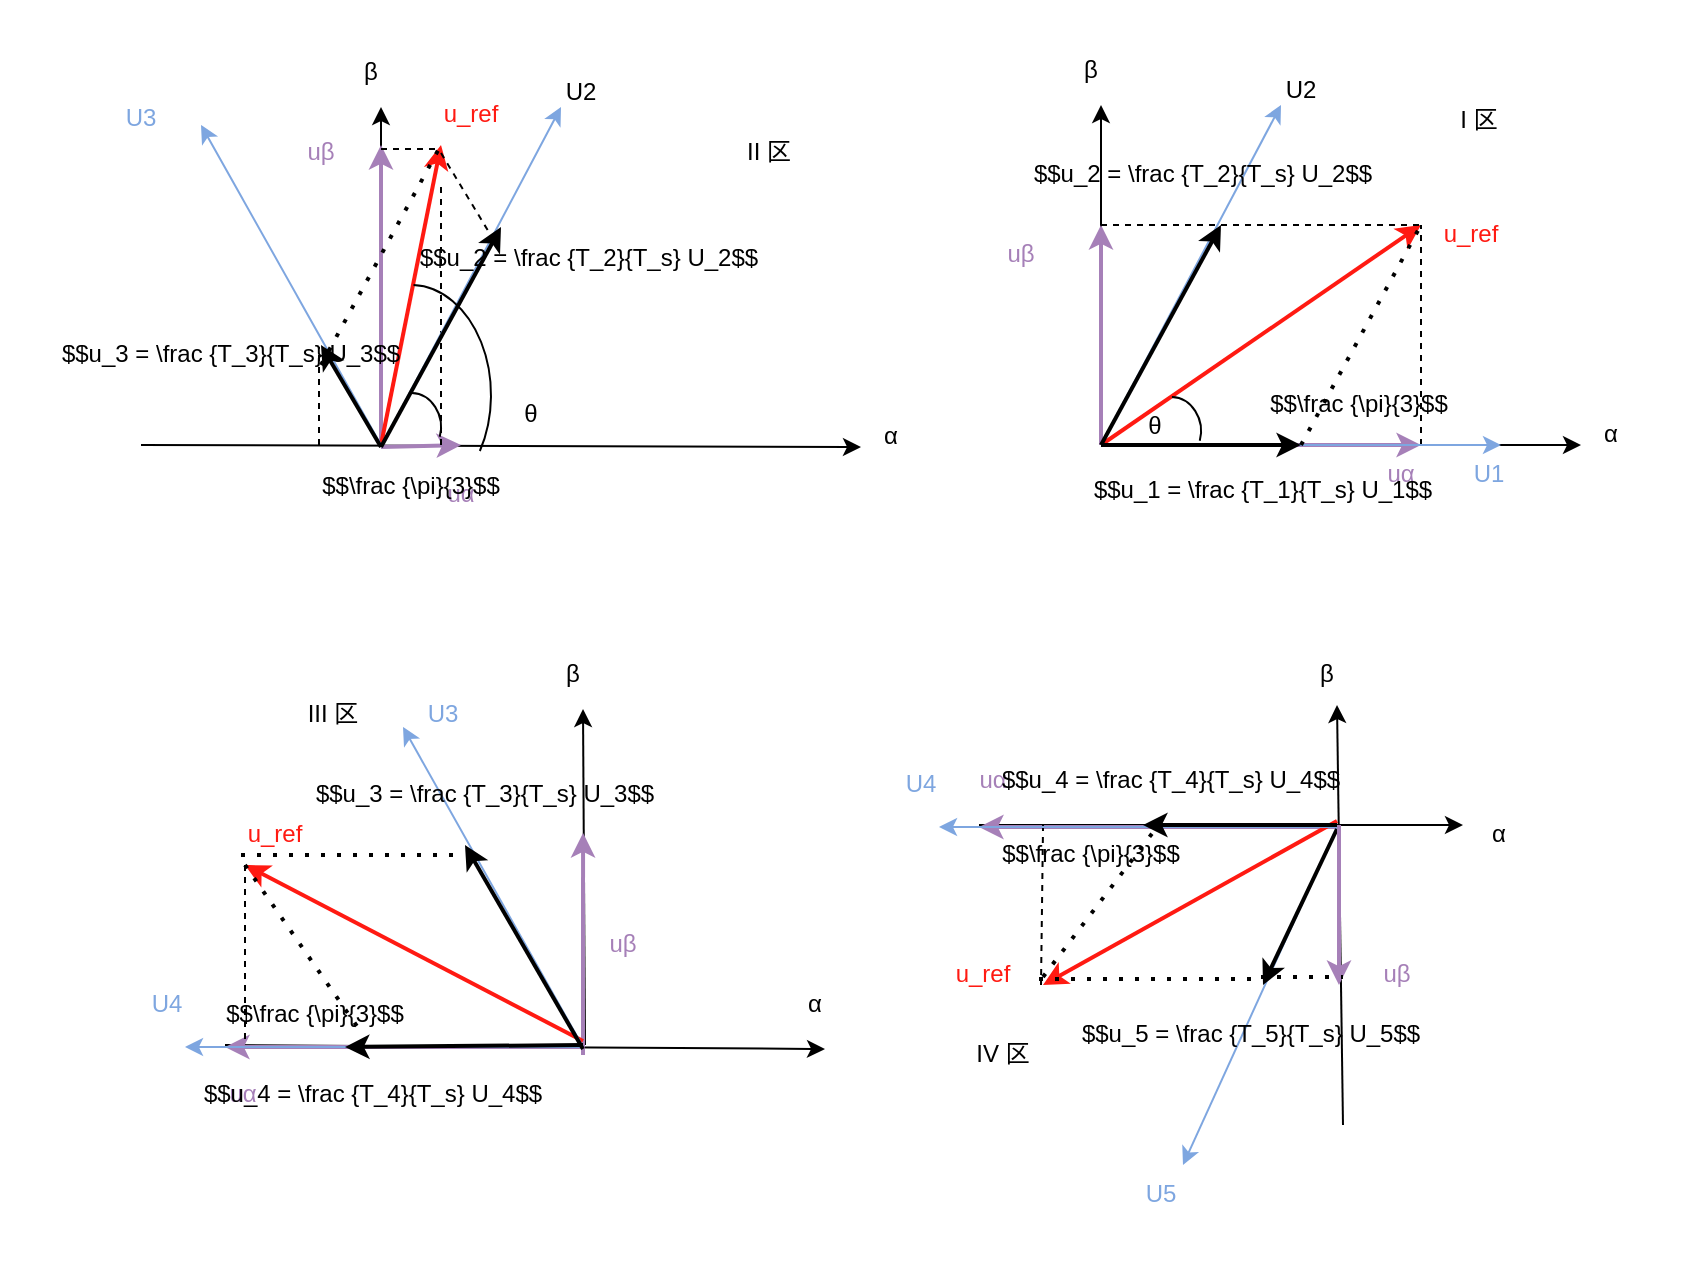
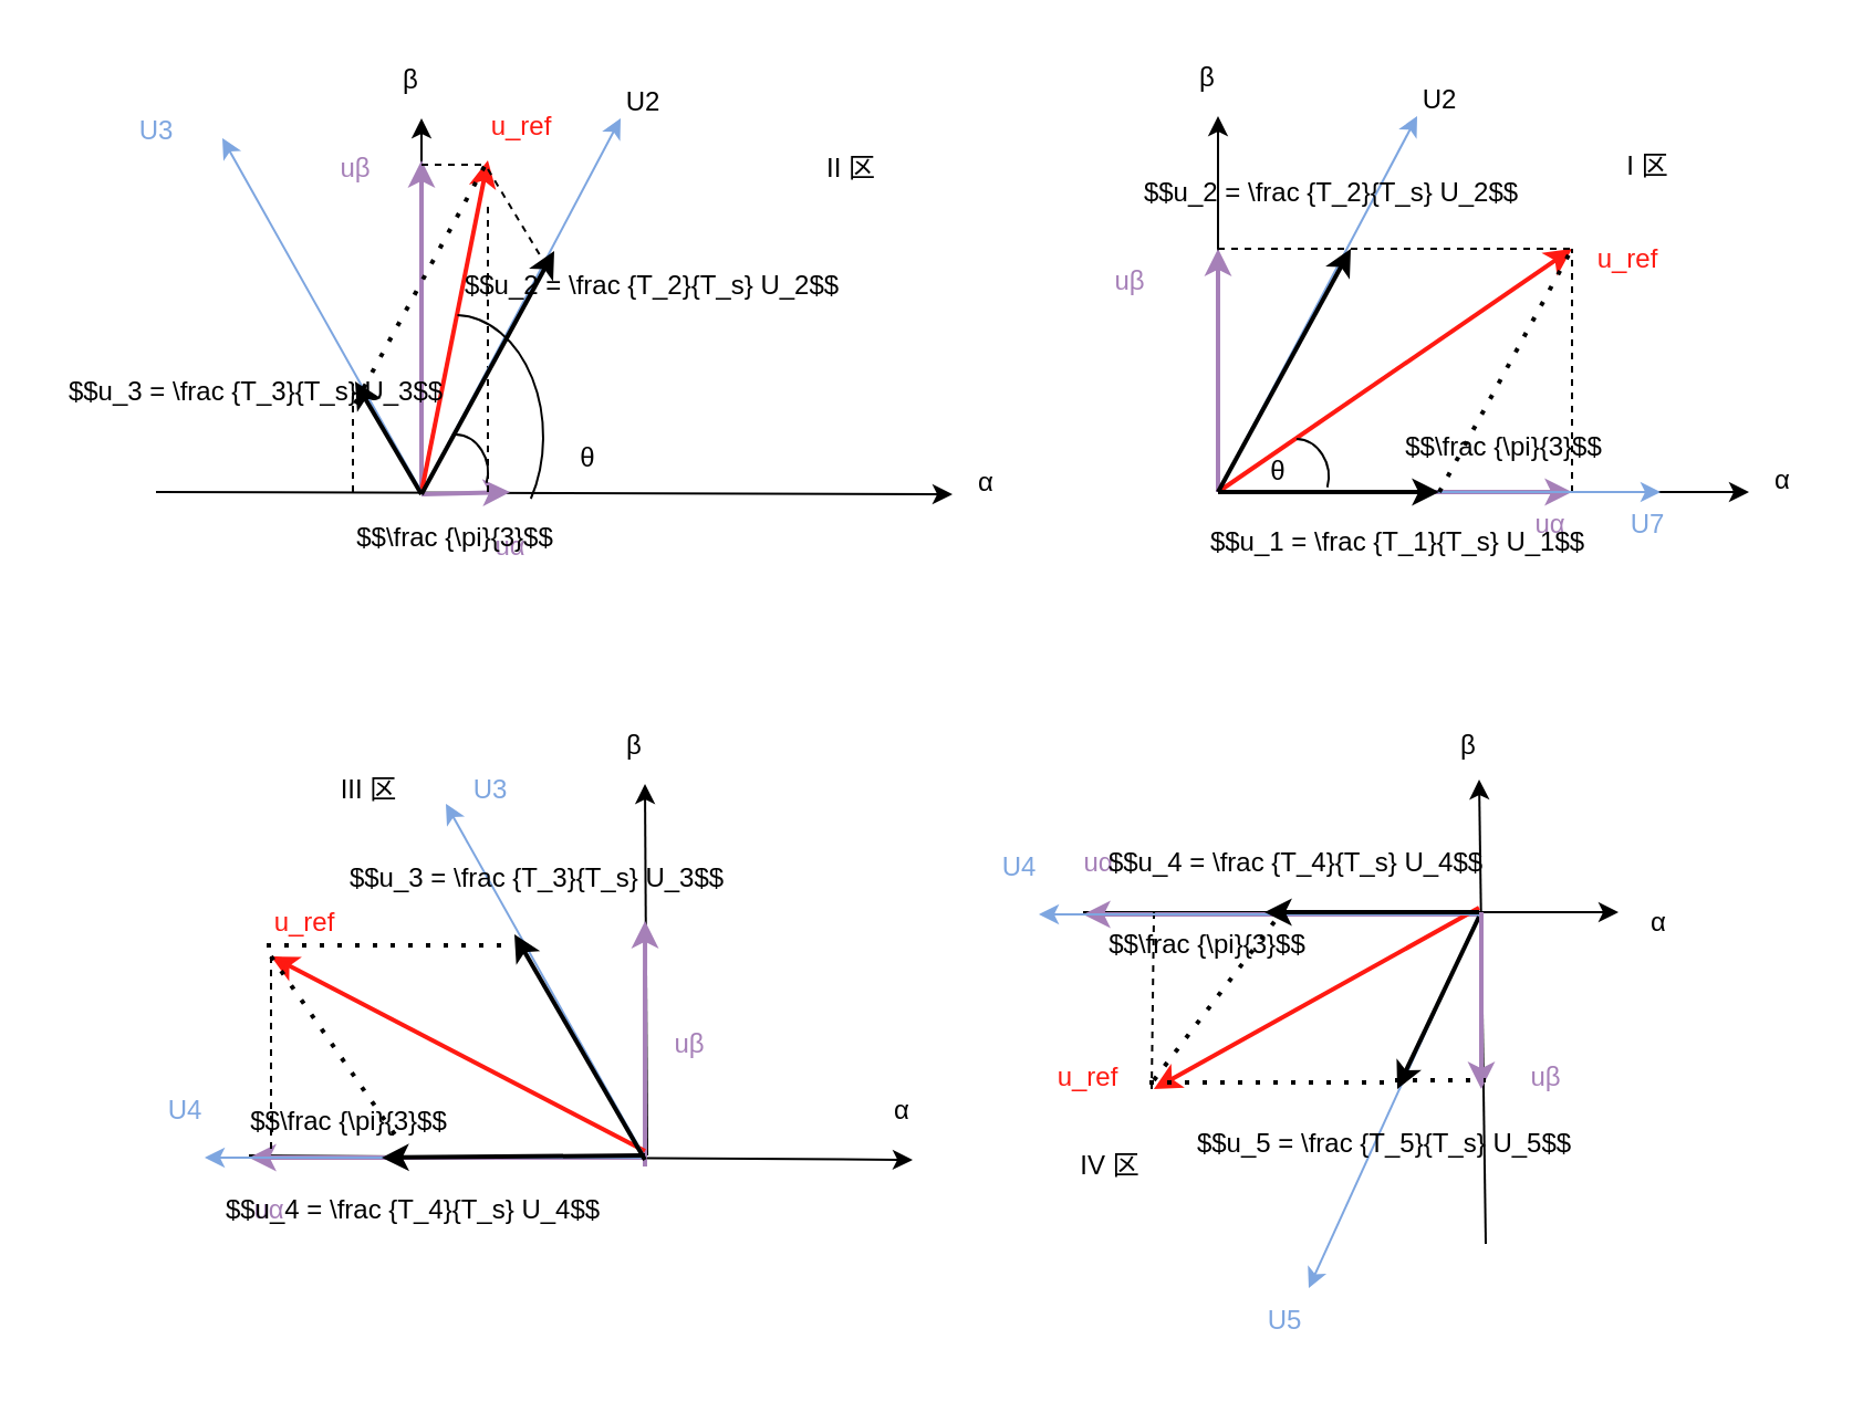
- <mxCell id="26" value="I 区" style="text;html=1;align=center;verticalAlign=middle;resizable=0;points=[];autosize=1;strokeColor=none;fillColor=none;" vertex="1" parent="1"><mxGeometry x="719" y="45" width="40" height="30" as="geometry" /></mxCell>
+ <mxCell id="26" value="I 区" style="text;html=1;align=center;verticalAlign=middle;resizable=0;points=[];autosize=1;strokeColor=none;fillColor=none;" vertex="1" parent="1"><mxGeometry x="724" y="60" width="40" height="30" as="geometry" /></mxCell>
- <mxCell id="17" value="&lt;font style=&quot;color: rgb(126, 166, 224);&quot;&gt;U1&lt;/font&gt;" style="text;html=1;align=center;verticalAlign=middle;resizable=0;points=[];autosize=1;strokeColor=none;fillColor=none;" vertex="1" parent="1"><mxGeometry x="724" y="222" width="40" height="30" as="geometry" /></mxCell>
+ <mxCell id="17" value="&lt;font style=&quot;color: rgb(126, 166, 224);&quot;&gt;U7&lt;/font&gt;" style="text;html=1;align=center;verticalAlign=middle;resizable=0;points=[];autosize=1;strokeColor=none;fillColor=none;" vertex="1" parent="1"><mxGeometry x="724" y="222" width="40" height="30" as="geometry" /></mxCell>
